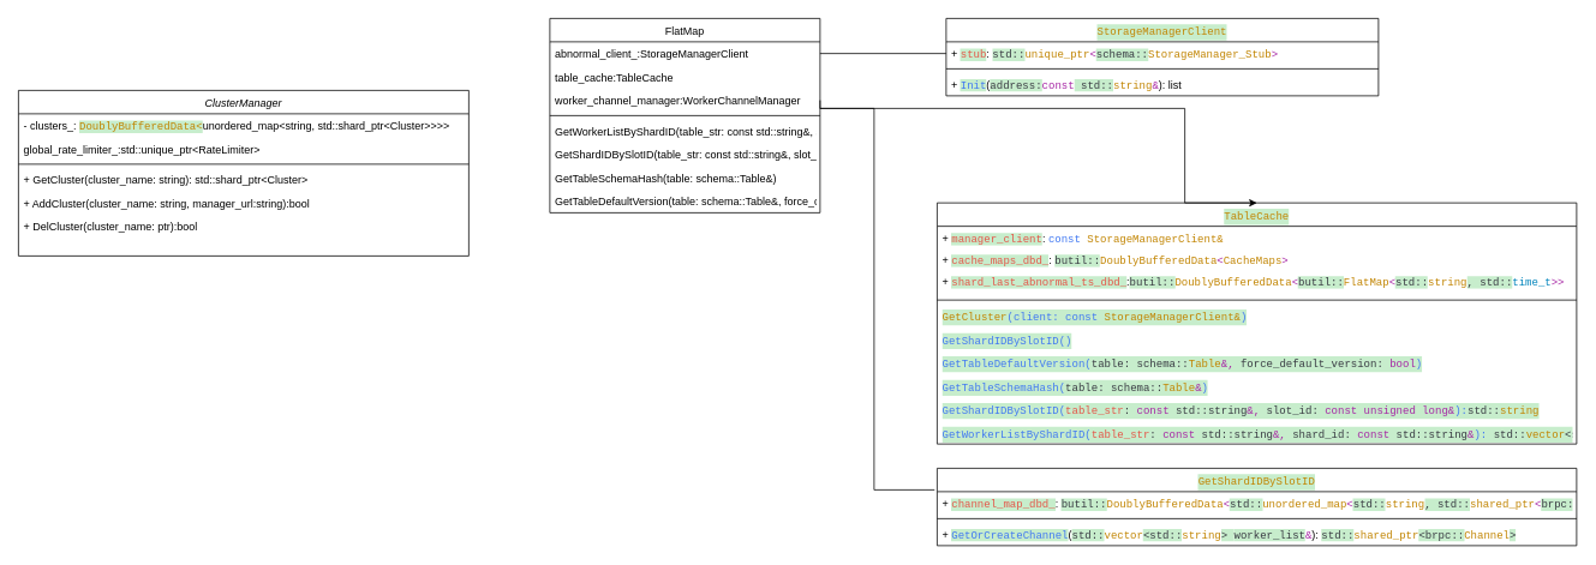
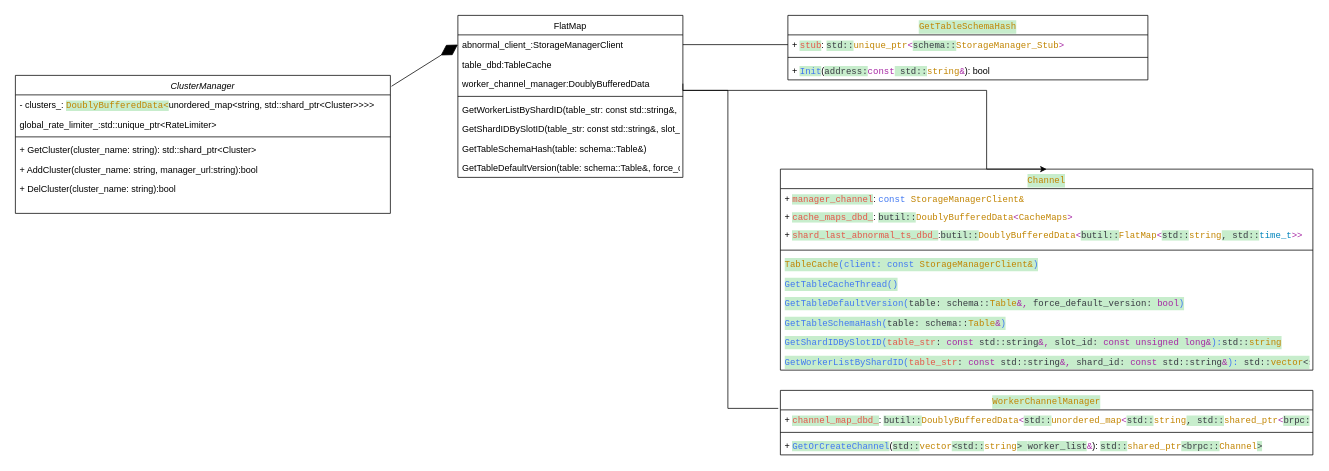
- <mxCell id="31" value="&lt;div style=&quot;color: rgb(56, 58, 66); background-color: rgb(199, 237, 204); font-family: Menlo, Monaco, &amp;quot;Courier New&amp;quot;, monospace; font-weight: normal; line-height: 18px; white-space: pre;&quot;&gt;&lt;span style=&quot;color: #c18401;&quot;&gt;StorageManagerClient&lt;/span&gt;&lt;/div&gt;" style="swimlane;fontStyle=1;align=center;verticalAlign=top;childLayout=stackLayout;horizontal=1;startSize=26;horizontalStack=0;resizeParent=1;resizeParentMax=0;resizeLast=0;collapsible=1;marginBottom=0;whiteSpace=wrap;html=1;" vertex="1" parent="1"><mxGeometry x="1050" y="20" width="480" height="86" as="geometry" /></mxCell>
+ <mxCell id="31" value="&lt;div style=&quot;color: rgb(56, 58, 66); background-color: rgb(199, 237, 204); font-family: Menlo, Monaco, &amp;quot;Courier New&amp;quot;, monospace; font-weight: normal; line-height: 18px; white-space: pre;&quot;&gt;&lt;span style=&quot;color: #c18401;&quot;&gt;GetTableSchemaHash&lt;/span&gt;&lt;/div&gt;" style="swimlane;fontStyle=1;align=center;verticalAlign=top;childLayout=stackLayout;horizontal=1;startSize=26;horizontalStack=0;resizeParent=1;resizeParentMax=0;resizeLast=0;collapsible=1;marginBottom=0;whiteSpace=wrap;html=1;" vertex="1" parent="1"><mxGeometry x="1050" y="20" width="480" height="86" as="geometry" /></mxCell>
- <mxCell id="11" value="table_cache:TableCache" style="text;align=left;verticalAlign=top;spacingLeft=4;spacingRight=4;overflow=hidden;rotatable=0;points=[[0,0.5],[1,0.5]];portConstraint=eastwest;rounded=0;shadow=0;html=0;" parent="9" vertex="1"><mxGeometry y="52" width="300" height="26" as="geometry" /></mxCell>
+ <mxCell id="11" value="table_dbd:TableCache" style="text;align=left;verticalAlign=top;spacingLeft=4;spacingRight=4;overflow=hidden;rotatable=0;points=[[0,0.5],[1,0.5]];portConstraint=eastwest;rounded=0;shadow=0;html=0;" parent="9" vertex="1"><mxGeometry y="52" width="300" height="26" as="geometry" /></mxCell>
+ <mxCell id="18" value="" style="endArrow=diamondThin;endFill=1;endSize=24;html=1;rounded=0;exitX=1.003;exitY=0.079;exitDx=0;exitDy=0;entryX=0;entryY=0.5;entryDx=0;entryDy=0;exitPerimeter=0;" edge="1" parent="1" source="2" target="10"><mxGeometry width="160" relative="1" as="geometry"><mxPoint x="310" y="89" as="sourcePoint" /><mxPoint x="460" y="100" as="targetPoint" /></mxGeometry></mxCell>
- <mxCell id="34" value="+&amp;nbsp;&lt;span style=&quot;color: rgb(64, 120, 242); background-color: rgb(199, 237, 204); font-family: Menlo, Monaco, &amp;quot;Courier New&amp;quot;, monospace; white-space: pre;&quot;&gt;Init&lt;/span&gt;&lt;span style=&quot;background-color: initial;&quot;&gt;(&lt;/span&gt;&lt;span style=&quot;background-color: rgb(199, 237, 204); color: rgb(56, 58, 66); font-family: Menlo, Monaco, &amp;quot;Courier New&amp;quot;, monospace; white-space: pre;&quot;&gt;address:&lt;/span&gt;&lt;span style=&quot;font-family: Menlo, Monaco, &amp;quot;Courier New&amp;quot;, monospace; white-space: pre; color: rgb(166, 38, 164);&quot;&gt;const&lt;/span&gt;&lt;span style=&quot;background-color: rgb(199, 237, 204); color: rgb(56, 58, 66); font-family: Menlo, Monaco, &amp;quot;Courier New&amp;quot;, monospace; white-space: pre;&quot;&gt; std::&lt;/span&gt;&lt;span style=&quot;font-family: Menlo, Monaco, &amp;quot;Courier New&amp;quot;, monospace; white-space: pre; color: rgb(193, 132, 1);&quot;&gt;string&lt;/span&gt;&lt;span style=&quot;font-family: Menlo, Monaco, &amp;quot;Courier New&amp;quot;, monospace; white-space: pre; color: rgb(166, 38, 164);&quot;&gt;&amp;amp;&lt;/span&gt;&lt;span style=&quot;background-color: initial;&quot;&gt;): list&lt;/span&gt;" style="text;strokeColor=none;fillColor=none;align=left;verticalAlign=top;spacingLeft=4;spacingRight=4;overflow=hidden;rotatable=0;points=[[0,0.5],[1,0.5]];portConstraint=eastwest;whiteSpace=wrap;html=1;" vertex="1" parent="31"><mxGeometry y="60" width="480" height="26" as="geometry" /></mxCell>
+ <mxCell id="34" value="+&amp;nbsp;&lt;span style=&quot;color: rgb(64, 120, 242); background-color: rgb(199, 237, 204); font-family: Menlo, Monaco, &amp;quot;Courier New&amp;quot;, monospace; white-space: pre;&quot;&gt;Init&lt;/span&gt;&lt;span style=&quot;background-color: initial;&quot;&gt;(&lt;/span&gt;&lt;span style=&quot;background-color: rgb(199, 237, 204); color: rgb(56, 58, 66); font-family: Menlo, Monaco, &amp;quot;Courier New&amp;quot;, monospace; white-space: pre;&quot;&gt;address:&lt;/span&gt;&lt;span style=&quot;font-family: Menlo, Monaco, &amp;quot;Courier New&amp;quot;, monospace; white-space: pre; color: rgb(166, 38, 164);&quot;&gt;const&lt;/span&gt;&lt;span style=&quot;background-color: rgb(199, 237, 204); color: rgb(56, 58, 66); font-family: Menlo, Monaco, &amp;quot;Courier New&amp;quot;, monospace; white-space: pre;&quot;&gt; std::&lt;/span&gt;&lt;span style=&quot;font-family: Menlo, Monaco, &amp;quot;Courier New&amp;quot;, monospace; white-space: pre; color: rgb(193, 132, 1);&quot;&gt;string&lt;/span&gt;&lt;span style=&quot;font-family: Menlo, Monaco, &amp;quot;Courier New&amp;quot;, monospace; white-space: pre; color: rgb(166, 38, 164);&quot;&gt;&amp;amp;&lt;/span&gt;&lt;span style=&quot;background-color: initial;&quot;&gt;): bool&lt;/span&gt;" style="text;strokeColor=none;fillColor=none;align=left;verticalAlign=top;spacingLeft=4;spacingRight=4;overflow=hidden;rotatable=0;points=[[0,0.5],[1,0.5]];portConstraint=eastwest;whiteSpace=wrap;html=1;" vertex="1" parent="31"><mxGeometry y="60" width="480" height="26" as="geometry" /></mxCell>
- <mxCell id="12" value="worker_channel_manager:WorkerChannelManager" style="text;align=left;verticalAlign=top;spacingLeft=4;spacingRight=4;overflow=hidden;rotatable=0;points=[[0,0.5],[1,0.5]];portConstraint=eastwest;rounded=0;shadow=0;html=0;" parent="9" vertex="1"><mxGeometry y="78" width="300" height="26" as="geometry" /></mxCell>
+ <mxCell id="12" value="worker_channel_manager:DoublyBufferedData" style="text;align=left;verticalAlign=top;spacingLeft=4;spacingRight=4;overflow=hidden;rotatable=0;points=[[0,0.5],[1,0.5]];portConstraint=eastwest;rounded=0;shadow=0;html=0;" parent="9" vertex="1"><mxGeometry y="78" width="300" height="26" as="geometry" /></mxCell>
- <mxCell id="19" value="&lt;div style=&quot;color: rgb(56, 58, 66); background-color: rgb(199, 237, 204); font-family: Menlo, Monaco, &amp;quot;Courier New&amp;quot;, monospace; font-weight: normal; line-height: 18px; white-space: pre;&quot;&gt;&lt;span style=&quot;color: #c18401;&quot;&gt;TableCache&lt;/span&gt;&lt;/div&gt;" style="swimlane;fontStyle=1;align=center;verticalAlign=top;childLayout=stackLayout;horizontal=1;startSize=26;horizontalStack=0;resizeParent=1;resizeParentMax=0;resizeLast=0;collapsible=1;marginBottom=0;whiteSpace=wrap;html=1;" vertex="1" parent="1"><mxGeometry x="1040" y="225" width="710" height="268" as="geometry" /></mxCell>
+ <mxCell id="19" value="&lt;div style=&quot;color: rgb(56, 58, 66); background-color: rgb(199, 237, 204); font-family: Menlo, Monaco, &amp;quot;Courier New&amp;quot;, monospace; font-weight: normal; line-height: 18px; white-space: pre;&quot;&gt;&lt;span style=&quot;color: #c18401;&quot;&gt;Channel&lt;/span&gt;&lt;/div&gt;" style="swimlane;fontStyle=1;align=center;verticalAlign=top;childLayout=stackLayout;horizontal=1;startSize=26;horizontalStack=0;resizeParent=1;resizeParentMax=0;resizeLast=0;collapsible=1;marginBottom=0;whiteSpace=wrap;html=1;" vertex="1" parent="1"><mxGeometry x="1040" y="225" width="710" height="268" as="geometry" /></mxCell>
- <mxCell id="8" value="+ DelCluster(cluster_name: ptr):bool" style="text;align=left;verticalAlign=top;spacingLeft=4;spacingRight=4;overflow=hidden;rotatable=0;points=[[0,0.5],[1,0.5]];portConstraint=eastwest;" vertex="1" parent="2"><mxGeometry y="138" width="500" height="26" as="geometry" /></mxCell>
+ <mxCell id="8" value="+ DelCluster(cluster_name: string):bool" style="text;align=left;verticalAlign=top;spacingLeft=4;spacingRight=4;overflow=hidden;rotatable=0;points=[[0,0.5],[1,0.5]];portConstraint=eastwest;" vertex="1" parent="2"><mxGeometry y="138" width="500" height="26" as="geometry" /></mxCell>
- <mxCell id="20" value="+&amp;nbsp;&lt;span style=&quot;color: rgb(228, 86, 73); background-color: rgb(199, 237, 204); font-family: Menlo, Monaco, &amp;quot;Courier New&amp;quot;, monospace; white-space: pre;&quot;&gt;manager_client&lt;/span&gt;&lt;span style=&quot;background-color: initial;&quot;&gt;:&amp;nbsp;&lt;/span&gt;&lt;span style=&quot;background-color: initial; font-family: Menlo, Monaco, &amp;quot;Courier New&amp;quot;, monospace; white-space: pre; color: rgb(64, 120, 242);&quot;&gt;const &lt;/span&gt;&lt;span style=&quot;background-color: initial; font-family: Menlo, Monaco, &amp;quot;Courier New&amp;quot;, monospace; white-space: pre; color: rgb(193, 132, 1); text-align: center;&quot;&gt;StorageManagerClient&amp;amp;&lt;/span&gt;" style="text;strokeColor=none;fillColor=none;align=left;verticalAlign=top;spacingLeft=4;spacingRight=4;overflow=hidden;rotatable=0;points=[[0,0.5],[1,0.5]];portConstraint=eastwest;whiteSpace=wrap;html=1;" vertex="1" parent="19"><mxGeometry y="26" width="710" height="24" as="geometry" /></mxCell>
+ <mxCell id="20" value="+&amp;nbsp;&lt;span style=&quot;color: rgb(228, 86, 73); background-color: rgb(199, 237, 204); font-family: Menlo, Monaco, &amp;quot;Courier New&amp;quot;, monospace; white-space: pre;&quot;&gt;manager_channel&lt;/span&gt;&lt;span style=&quot;background-color: initial;&quot;&gt;:&amp;nbsp;&lt;/span&gt;&lt;span style=&quot;background-color: initial; font-family: Menlo, Monaco, &amp;quot;Courier New&amp;quot;, monospace; white-space: pre; color: rgb(64, 120, 242);&quot;&gt;const &lt;/span&gt;&lt;span style=&quot;background-color: initial; font-family: Menlo, Monaco, &amp;quot;Courier New&amp;quot;, monospace; white-space: pre; color: rgb(193, 132, 1); text-align: center;&quot;&gt;StorageManagerClient&amp;amp;&lt;/span&gt;" style="text;strokeColor=none;fillColor=none;align=left;verticalAlign=top;spacingLeft=4;spacingRight=4;overflow=hidden;rotatable=0;points=[[0,0.5],[1,0.5]];portConstraint=eastwest;whiteSpace=wrap;html=1;" vertex="1" parent="19"><mxGeometry y="26" width="710" height="24" as="geometry" /></mxCell>
- <mxCell id="24" value="&lt;div style=&quot;color: rgb(56, 58, 66); background-color: rgb(199, 237, 204); font-family: Menlo, Monaco, &amp;quot;Courier New&amp;quot;, monospace; line-height: 18px; white-space: pre;&quot;&gt;&lt;span style=&quot;color: rgb(193, 132, 1); text-align: center;&quot;&gt;GetCluster&lt;/span&gt;&lt;span style=&quot;color: #4078f2;&quot;&gt;(client: const &lt;/span&gt;&lt;span style=&quot;color: rgb(193, 132, 1); text-align: center;&quot;&gt;StorageManagerClient&amp;amp;&lt;/span&gt;&lt;span style=&quot;color: rgb(64, 120, 242);&quot;&gt;)&lt;/span&gt;&lt;/div&gt;" style="text;strokeColor=none;fillColor=none;align=left;verticalAlign=top;spacingLeft=4;spacingRight=4;overflow=hidden;rotatable=0;points=[[0,0.5],[1,0.5]];portConstraint=eastwest;whiteSpace=wrap;html=1;" vertex="1" parent="19"><mxGeometry y="112" width="710" height="26" as="geometry" /></mxCell>
+ <mxCell id="24" value="&lt;div style=&quot;color: rgb(56, 58, 66); background-color: rgb(199, 237, 204); font-family: Menlo, Monaco, &amp;quot;Courier New&amp;quot;, monospace; line-height: 18px; white-space: pre;&quot;&gt;&lt;span style=&quot;color: rgb(193, 132, 1); text-align: center;&quot;&gt;TableCache&lt;/span&gt;&lt;span style=&quot;color: #4078f2;&quot;&gt;(client: const &lt;/span&gt;&lt;span style=&quot;color: rgb(193, 132, 1); text-align: center;&quot;&gt;StorageManagerClient&amp;amp;&lt;/span&gt;&lt;span style=&quot;color: rgb(64, 120, 242);&quot;&gt;)&lt;/span&gt;&lt;/div&gt;" style="text;strokeColor=none;fillColor=none;align=left;verticalAlign=top;spacingLeft=4;spacingRight=4;overflow=hidden;rotatable=0;points=[[0,0.5],[1,0.5]];portConstraint=eastwest;whiteSpace=wrap;html=1;" vertex="1" parent="19"><mxGeometry y="112" width="710" height="26" as="geometry" /></mxCell>
- <mxCell id="25" value="&lt;div style=&quot;color: rgb(56, 58, 66); background-color: rgb(199, 237, 204); font-family: Menlo, Monaco, &amp;quot;Courier New&amp;quot;, monospace; line-height: 18px; white-space: pre;&quot;&gt;&lt;span style=&quot;color: #4078f2;&quot;&gt;GetShardIDBySlotID()&lt;/span&gt;&lt;/div&gt;" style="text;strokeColor=none;fillColor=none;align=left;verticalAlign=top;spacingLeft=4;spacingRight=4;overflow=hidden;rotatable=0;points=[[0,0.5],[1,0.5]];portConstraint=eastwest;whiteSpace=wrap;html=1;" vertex="1" parent="19"><mxGeometry y="138" width="710" height="26" as="geometry" /></mxCell>
+ <mxCell id="25" value="&lt;div style=&quot;color: rgb(56, 58, 66); background-color: rgb(199, 237, 204); font-family: Menlo, Monaco, &amp;quot;Courier New&amp;quot;, monospace; line-height: 18px; white-space: pre;&quot;&gt;&lt;span style=&quot;color: #4078f2;&quot;&gt;GetTableCacheThread()&lt;/span&gt;&lt;/div&gt;" style="text;strokeColor=none;fillColor=none;align=left;verticalAlign=top;spacingLeft=4;spacingRight=4;overflow=hidden;rotatable=0;points=[[0,0.5],[1,0.5]];portConstraint=eastwest;whiteSpace=wrap;html=1;" vertex="1" parent="19"><mxGeometry y="138" width="710" height="26" as="geometry" /></mxCell>
- <mxCell id="36" value="&lt;div style=&quot;color: rgb(56, 58, 66); background-color: rgb(199, 237, 204); font-family: Menlo, Monaco, &amp;quot;Courier New&amp;quot;, monospace; font-weight: normal; line-height: 18px; white-space: pre;&quot;&gt;&lt;div style=&quot;line-height: 18px;&quot;&gt;&lt;span style=&quot;color: #c18401;&quot;&gt;GetShardIDBySlotID&lt;/span&gt;&lt;/div&gt;&lt;/div&gt;" style="swimlane;fontStyle=1;align=center;verticalAlign=top;childLayout=stackLayout;horizontal=1;startSize=26;horizontalStack=0;resizeParent=1;resizeParentMax=0;resizeLast=0;collapsible=1;marginBottom=0;whiteSpace=wrap;html=1;" vertex="1" parent="1"><mxGeometry x="1040" y="520" width="710" height="86" as="geometry" /></mxCell>
+ <mxCell id="36" value="&lt;div style=&quot;color: rgb(56, 58, 66); background-color: rgb(199, 237, 204); font-family: Menlo, Monaco, &amp;quot;Courier New&amp;quot;, monospace; font-weight: normal; line-height: 18px; white-space: pre;&quot;&gt;&lt;div style=&quot;line-height: 18px;&quot;&gt;&lt;span style=&quot;color: #c18401;&quot;&gt;WorkerChannelManager&lt;/span&gt;&lt;/div&gt;&lt;/div&gt;" style="swimlane;fontStyle=1;align=center;verticalAlign=top;childLayout=stackLayout;horizontal=1;startSize=26;horizontalStack=0;resizeParent=1;resizeParentMax=0;resizeLast=0;collapsible=1;marginBottom=0;whiteSpace=wrap;html=1;" vertex="1" parent="1"><mxGeometry x="1040" y="520" width="710" height="86" as="geometry" /></mxCell>
